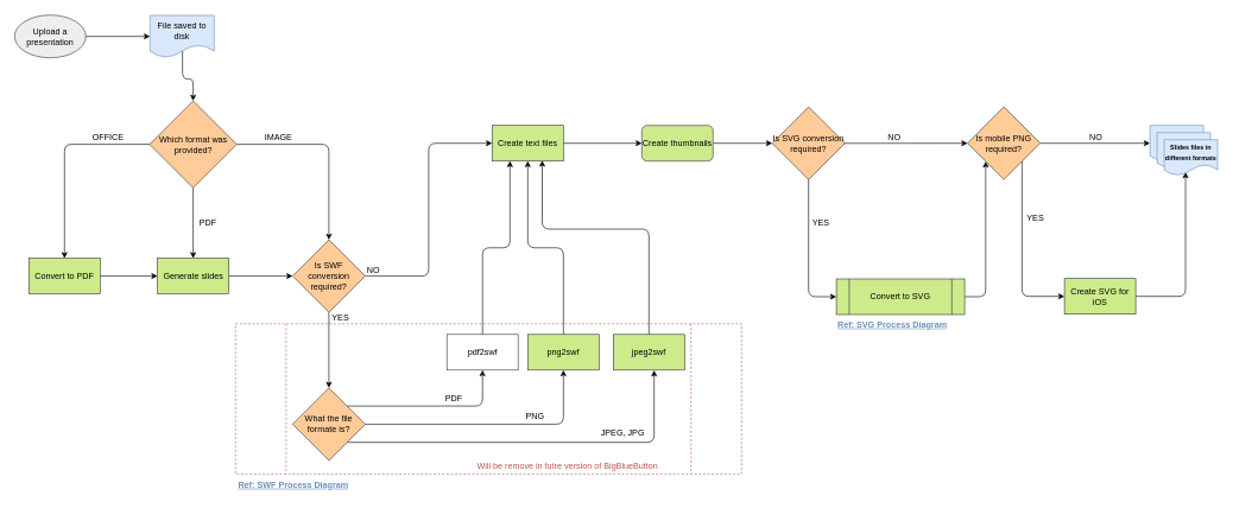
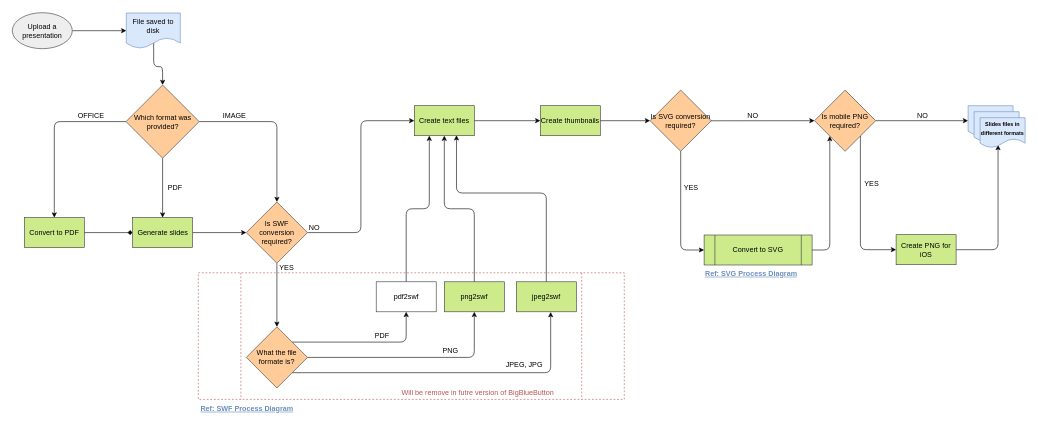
- <mxCell id="20" value="Create thumbnails" style="whiteSpace=wrap;html=1;fillColor=#cdeb8b;strokeColor=#36393d;rounded=1;" parent="1" vertex="1"><mxGeometry x="900" y="175.5" width="100" height="50" as="geometry" /></mxCell>
+ <mxCell id="20" value="Create thumbnails" style="rounded=0;whiteSpace=wrap;html=1;fillColor=#cdeb8b;strokeColor=#36393d;" parent="1" vertex="1"><mxGeometry x="900" y="175.5" width="100" height="50" as="geometry" /></mxCell>
- <mxCell id="9" style="rounded=0;orthogonalLoop=1;jettySize=auto;html=1;exitX=1;exitY=0.5;exitDx=0;exitDy=0;entryX=0;entryY=0.5;entryDx=0;entryDy=0;" parent="1" source="10" target="12" edge="1"><mxGeometry relative="1" as="geometry" /></mxCell>
+ <mxCell id="9" style="rounded=0;orthogonalLoop=1;jettySize=auto;html=1;exitX=1;exitY=0.5;exitDx=0;exitDy=0;entryX=0;entryY=0.5;entryDx=0;entryDy=0;endArrow=diamond;" parent="1" source="10" target="12" edge="1"><mxGeometry relative="1" as="geometry" /></mxCell>
- <mxCell id="26" value="Create SVG for iOS" style="rounded=0;whiteSpace=wrap;html=1;fillColor=#cdeb8b;strokeColor=#36393d;" parent="1" vertex="1"><mxGeometry x="1493" y="390.5" width="100" height="50" as="geometry" /></mxCell>
+ <mxCell id="26" value="Create PNG for iOS" style="rounded=0;whiteSpace=wrap;html=1;fillColor=#cdeb8b;strokeColor=#36393d;" parent="1" vertex="1"><mxGeometry x="1493" y="390.5" width="100" height="50" as="geometry" /></mxCell>
